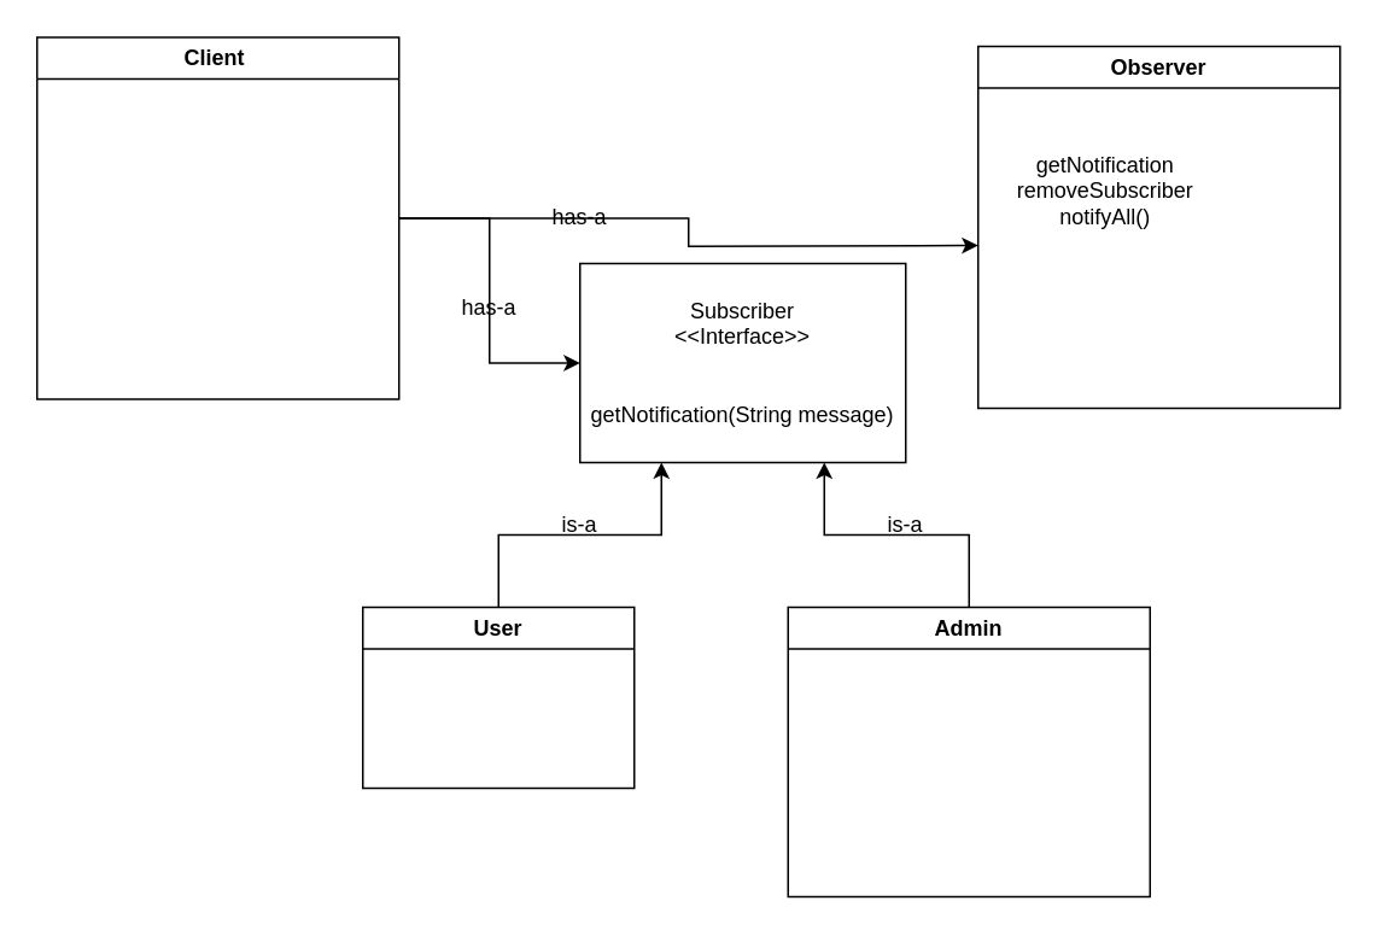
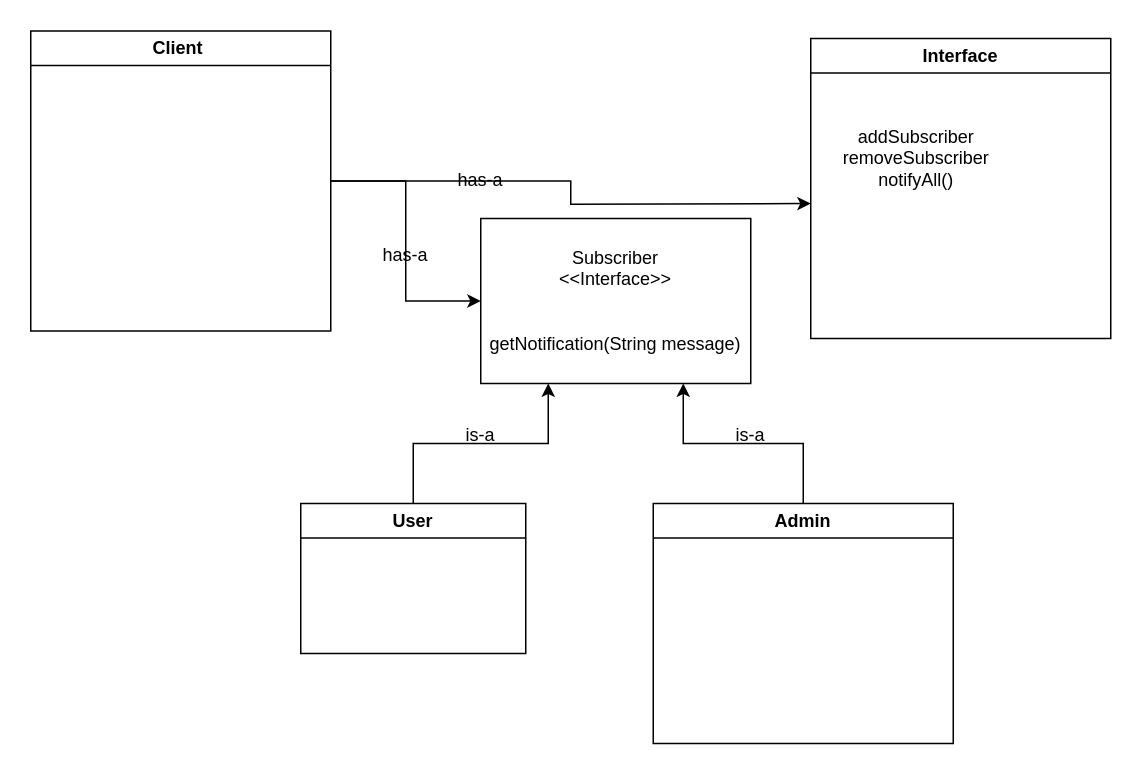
- <mxCell id="10" value="Observer" style="swimlane;whiteSpace=wrap;html=1;" vertex="1" parent="1"><mxGeometry x="540" y="25" width="200" height="200" as="geometry" /></mxCell>
+ <mxCell id="10" value="Interface" style="swimlane;whiteSpace=wrap;html=1;" vertex="1" parent="1"><mxGeometry x="540" y="25" width="200" height="200" as="geometry" /></mxCell>
- <mxCell id="11" value="getNotification&lt;br&gt;removeSubscriber&lt;br&gt;notifyAll()" style="text;html=1;align=center;verticalAlign=middle;resizable=0;points=[];autosize=1;strokeColor=none;fillColor=none;" vertex="1" parent="10"><mxGeometry x="10" y="50" width="120" height="60" as="geometry" /></mxCell>
+ <mxCell id="11" value="addSubscriber&lt;br&gt;removeSubscriber&lt;br&gt;notifyAll()" style="text;html=1;align=center;verticalAlign=middle;resizable=0;points=[];autosize=1;strokeColor=none;fillColor=none;" vertex="1" parent="10"><mxGeometry x="10" y="50" width="120" height="60" as="geometry" /></mxCell>
